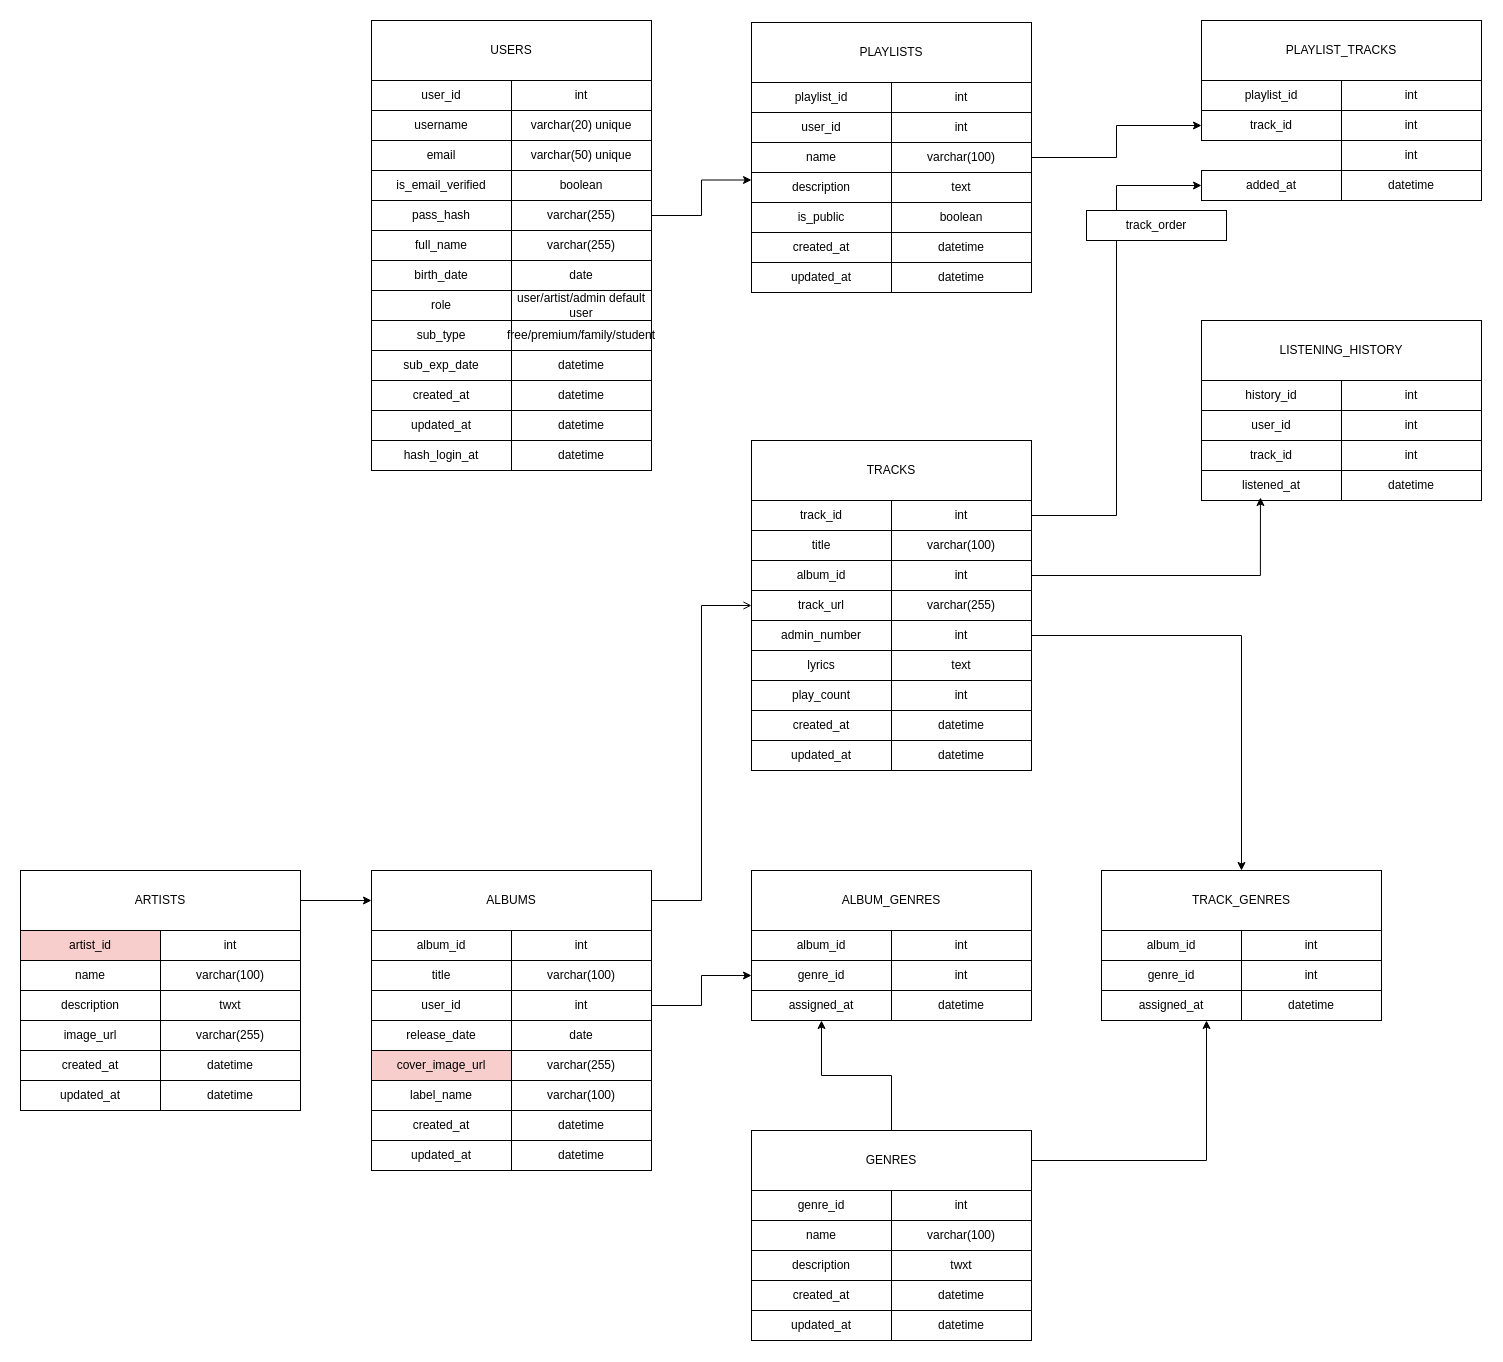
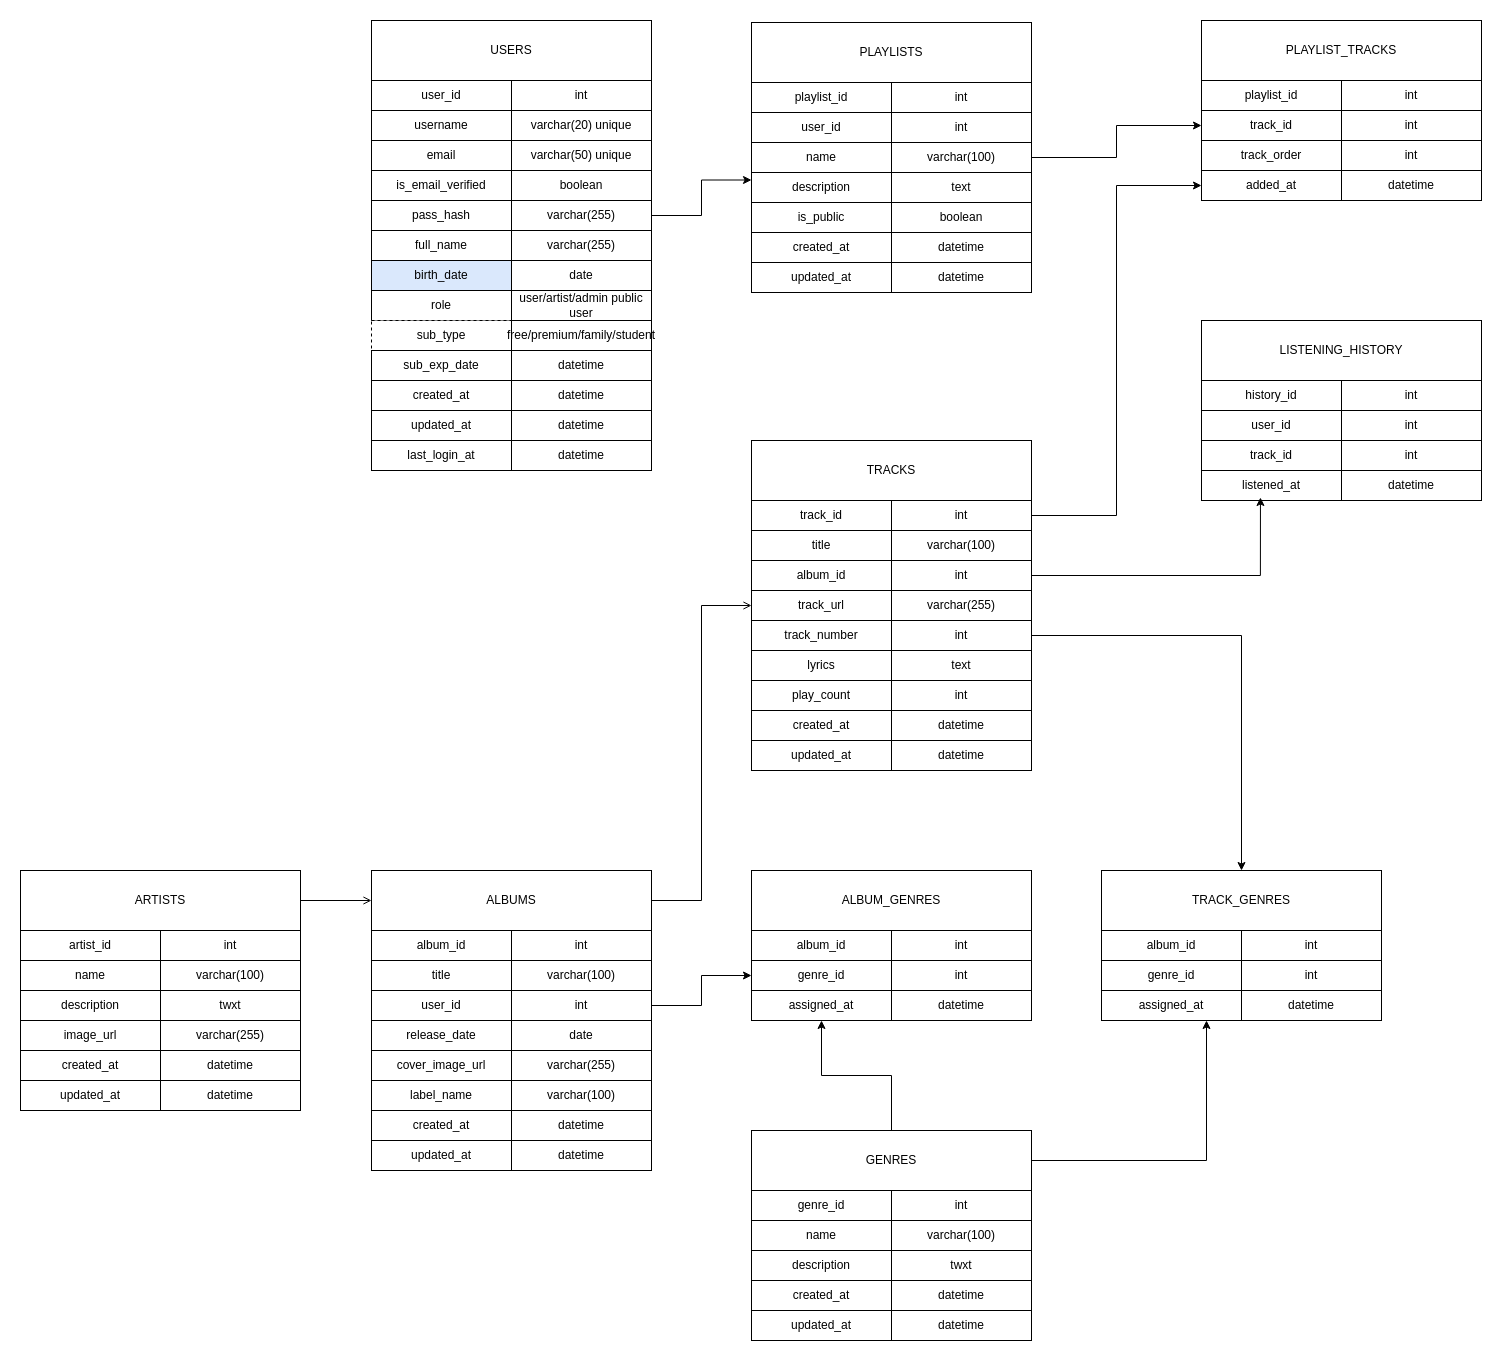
- <mxCell id="72" value="track_order" style="rounded=0;whiteSpace=wrap;html=1;" vertex="1" parent="1"><mxGeometry x="1086" y="210" width="140" height="30" as="geometry" /></mxCell>
+ <mxCell id="72" value="track_order" style="rounded=0;whiteSpace=wrap;html=1;" vertex="1" parent="1"><mxGeometry x="1201" y="140" width="140" height="30" as="geometry" /></mxCell>
- <mxCell id="14" value="birth_date" style="rounded=0;whiteSpace=wrap;html=1;" vertex="1" parent="1"><mxGeometry x="371" y="260" width="140" height="30" as="geometry" /></mxCell>
+ <mxCell id="14" value="birth_date" style="rounded=0;whiteSpace=wrap;html=1;fillColor=#dae8fc;" vertex="1" parent="1"><mxGeometry x="371" y="260" width="140" height="30" as="geometry" /></mxCell>
- <mxCell id="17" value="user/artist/admin default user" style="rounded=0;whiteSpace=wrap;html=1;" vertex="1" parent="1"><mxGeometry x="511" y="290" width="140" height="30" as="geometry" /></mxCell>
+ <mxCell id="17" value="user/artist/admin public user" style="rounded=0;whiteSpace=wrap;html=1;" vertex="1" parent="1"><mxGeometry x="511" y="290" width="140" height="30" as="geometry" /></mxCell>
- <mxCell id="18" value="sub_type" style="rounded=0;whiteSpace=wrap;html=1;" vertex="1" parent="1"><mxGeometry x="371" y="320" width="140" height="30" as="geometry" /></mxCell>
+ <mxCell id="18" value="sub_type" style="rounded=0;whiteSpace=wrap;html=1;dashed=1;" vertex="1" parent="1"><mxGeometry x="371" y="320" width="140" height="30" as="geometry" /></mxCell>
- <mxCell id="28" value="hash_login_at" style="rounded=0;whiteSpace=wrap;html=1;" vertex="1" parent="1"><mxGeometry x="371" y="440" width="140" height="30" as="geometry" /></mxCell>
+ <mxCell id="28" value="last_login_at" style="rounded=0;whiteSpace=wrap;html=1;" vertex="1" parent="1"><mxGeometry x="371" y="440" width="140" height="30" as="geometry" /></mxCell>
- <mxCell id="38" value="admin_number" style="rounded=0;whiteSpace=wrap;html=1;" vertex="1" parent="1"><mxGeometry x="751" y="620" width="140" height="30" as="geometry" /></mxCell>
+ <mxCell id="38" value="track_number" style="rounded=0;whiteSpace=wrap;html=1;" vertex="1" parent="1"><mxGeometry x="751" y="620" width="140" height="30" as="geometry" /></mxCell>
- <mxCell id="85" style="edgeStyle=orthogonalEdgeStyle;rounded=0;orthogonalLoop=1;jettySize=auto;html=1;exitX=1;exitY=0.5;exitDx=0;exitDy=0;entryX=0;entryY=0.5;entryDx=0;entryDy=0;" edge="1" parent="1" source="86" target="100"><mxGeometry relative="1" as="geometry" /></mxCell>
+ <mxCell id="85" style="edgeStyle=orthogonalEdgeStyle;rounded=0;orthogonalLoop=1;jettySize=auto;html=1;exitX=1;exitY=0.5;exitDx=0;exitDy=0;entryX=0;entryY=0.5;entryDx=0;entryDy=0;endArrow=open;" edge="1" parent="1" source="86" target="100"><mxGeometry relative="1" as="geometry" /></mxCell>
- <mxCell id="87" value="artist_id" style="rounded=0;whiteSpace=wrap;html=1;fillColor=#f8cecc;" vertex="1" parent="1"><mxGeometry x="20" y="930" width="140" height="30" as="geometry" /></mxCell>
+ <mxCell id="87" value="artist_id" style="rounded=0;whiteSpace=wrap;html=1;" vertex="1" parent="1"><mxGeometry x="20" y="930" width="140" height="30" as="geometry" /></mxCell>
- <mxCell id="114" value="cover_image_url" style="rounded=0;whiteSpace=wrap;html=1;fillColor=#f8cecc;" vertex="1" parent="1"><mxGeometry x="371" y="1050" width="140" height="30" as="geometry" /></mxCell>
+ <mxCell id="114" value="cover_image_url" style="rounded=0;whiteSpace=wrap;html=1;" vertex="1" parent="1"><mxGeometry x="371" y="1050" width="140" height="30" as="geometry" /></mxCell>
